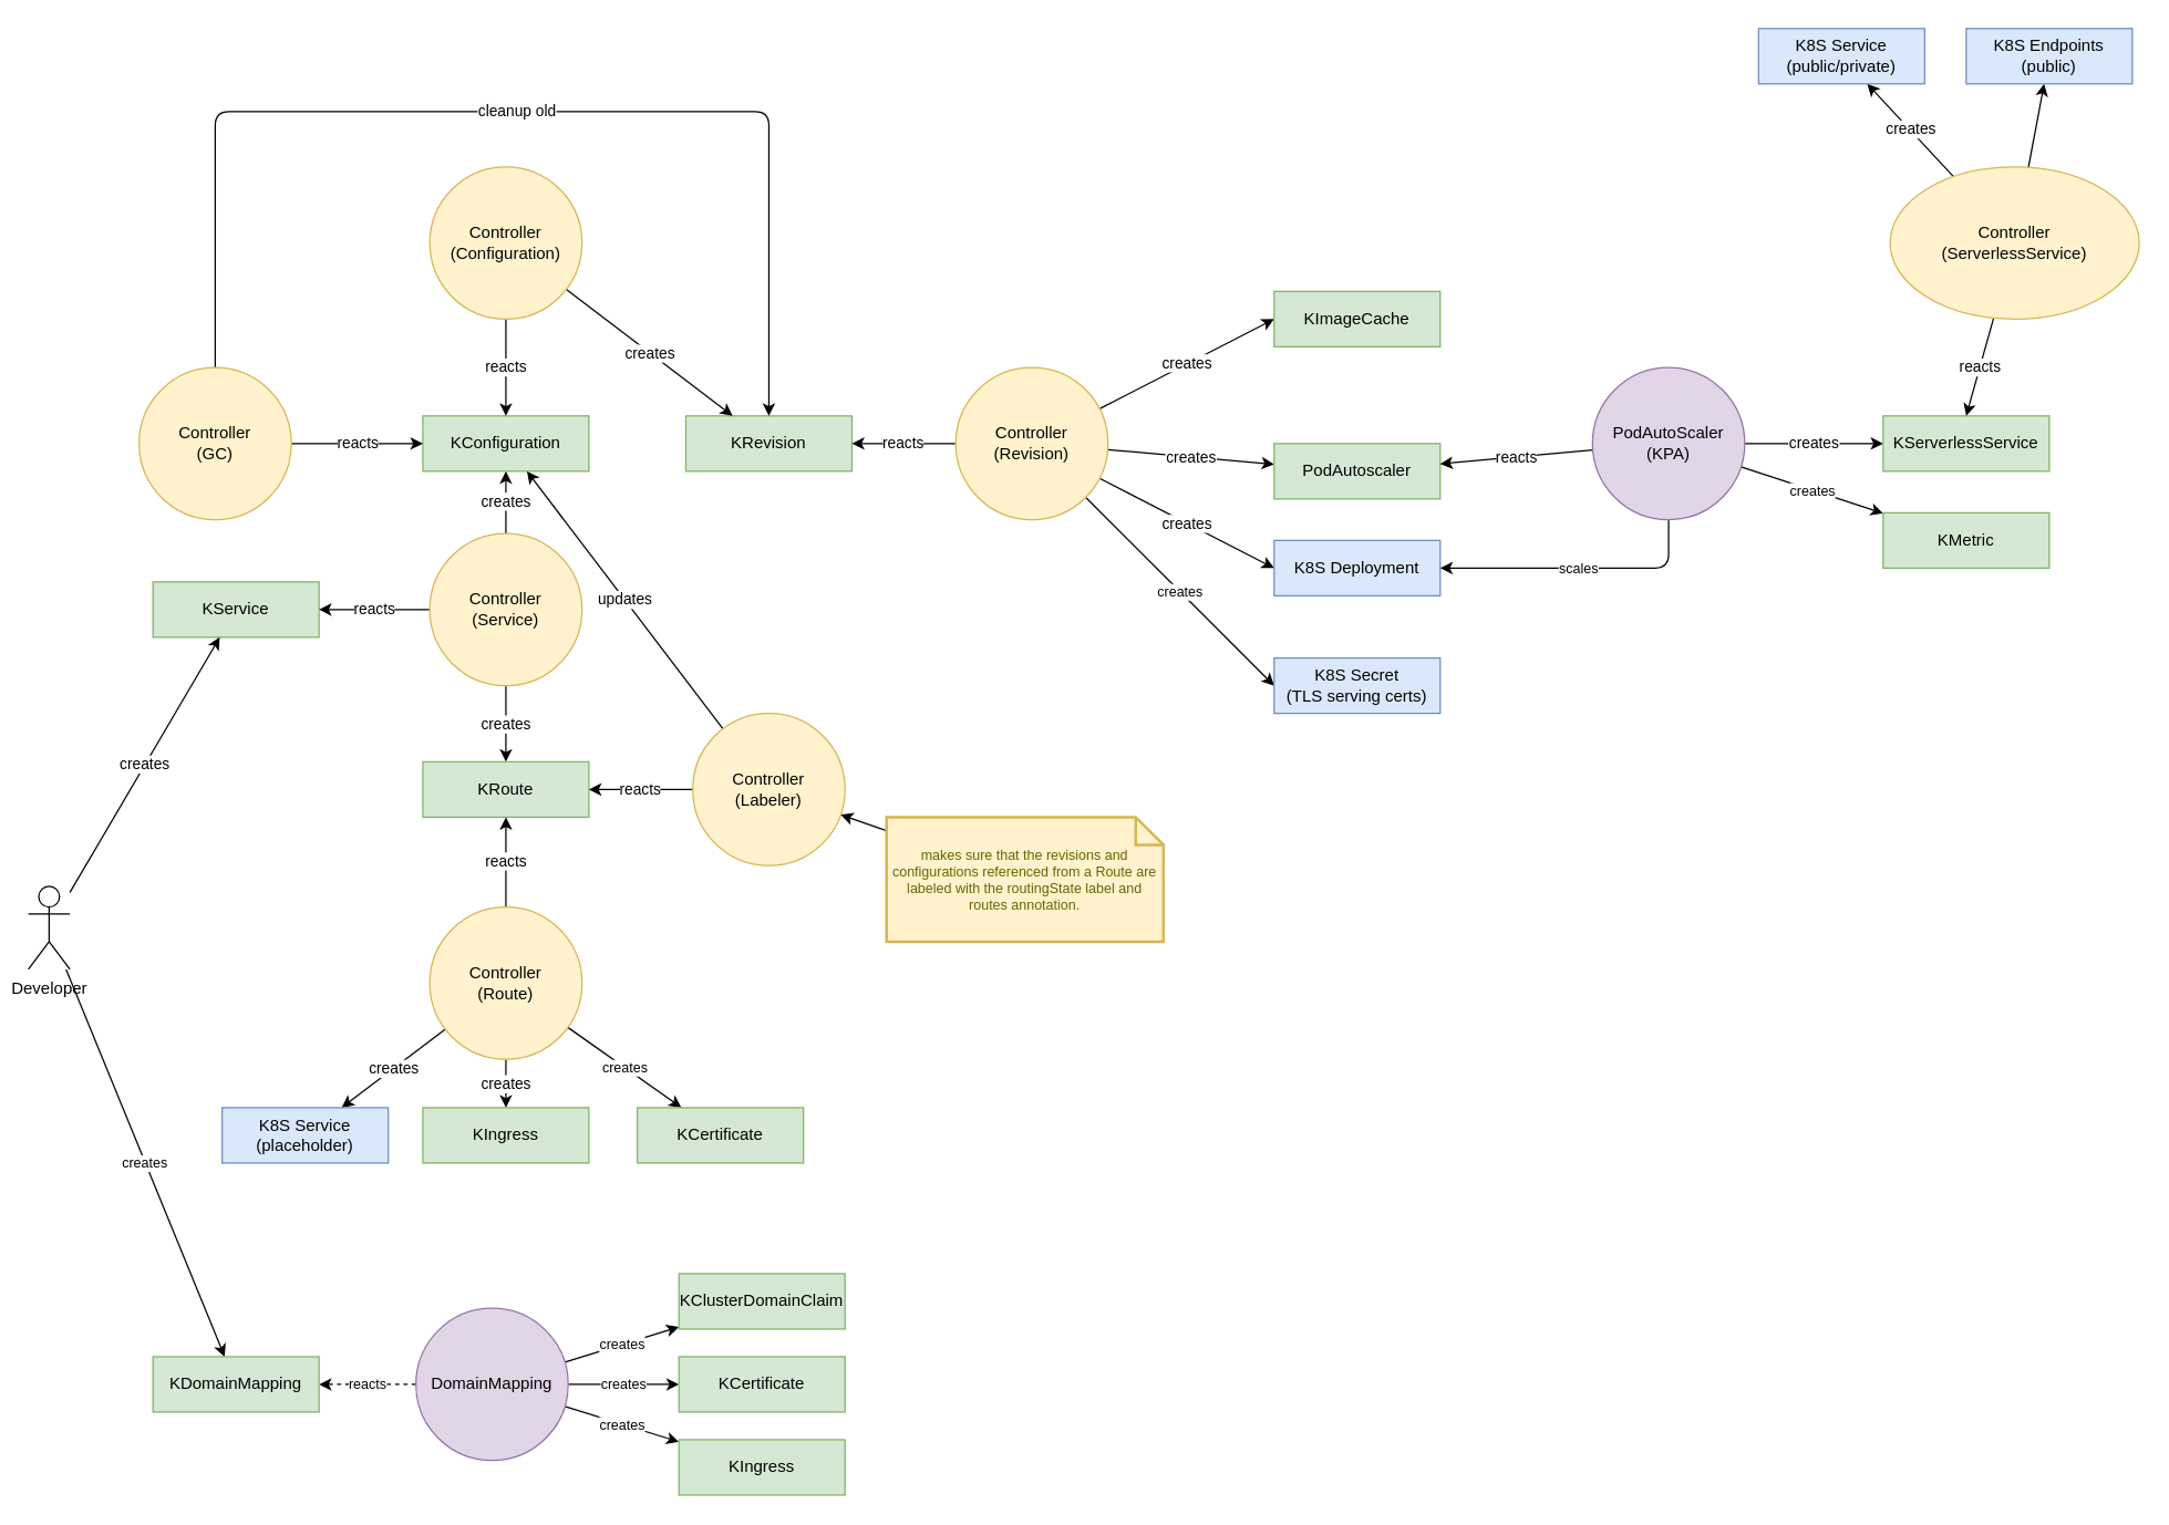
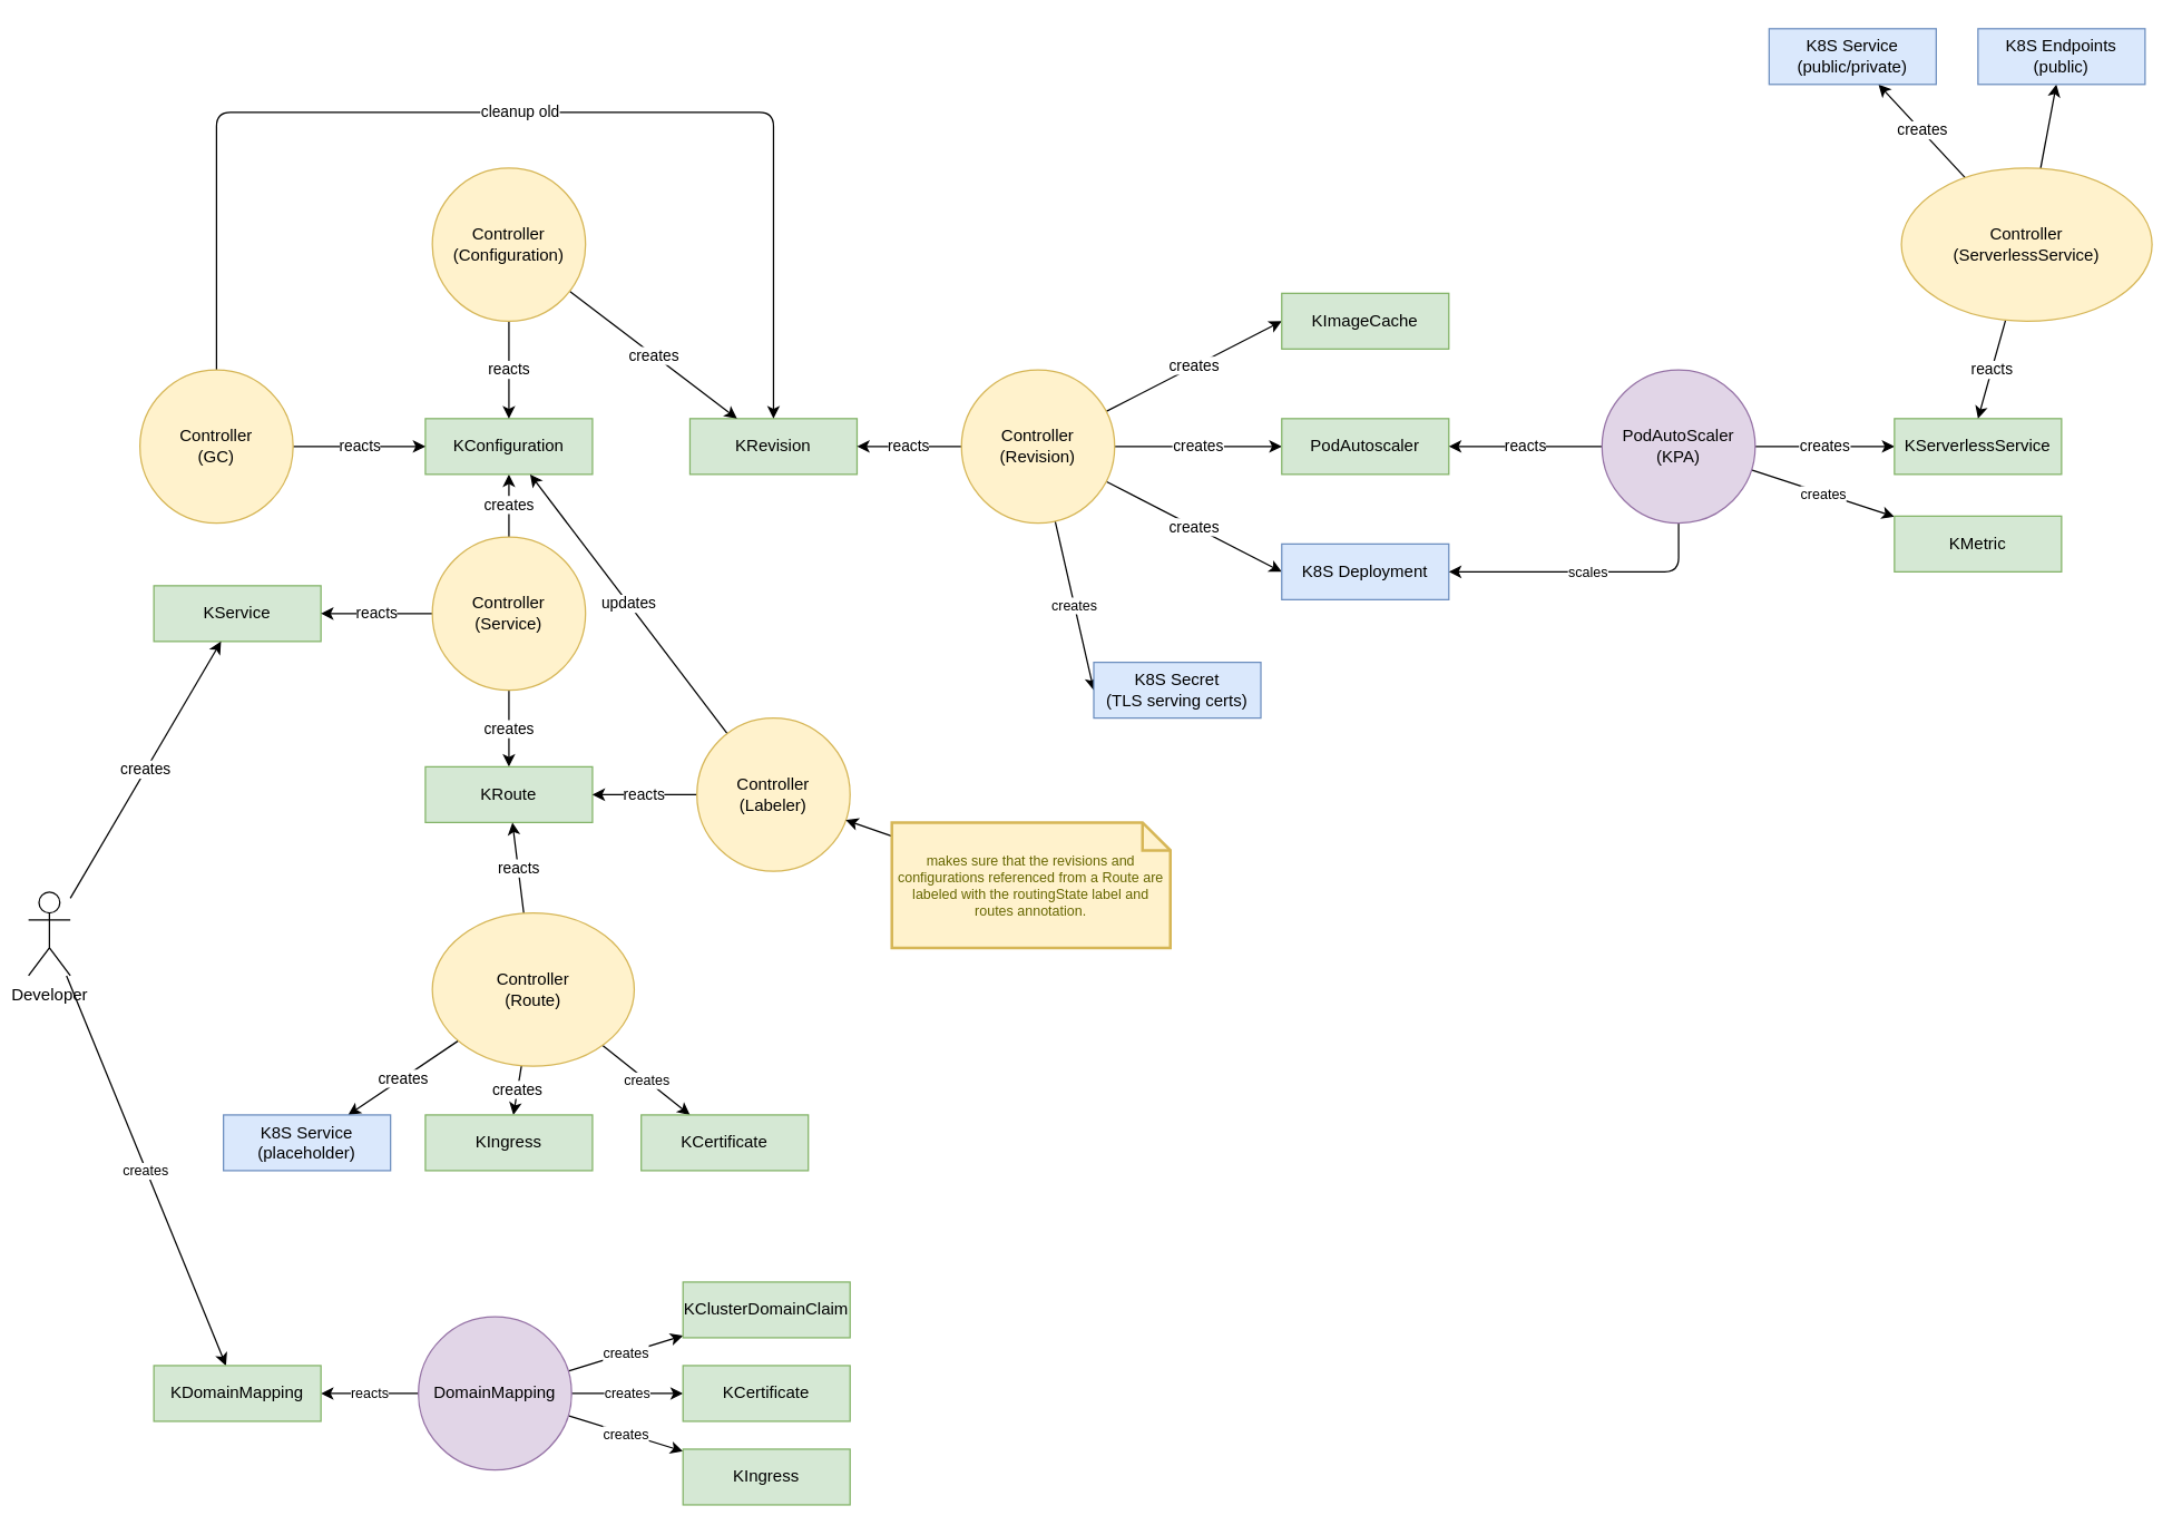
- <mxCell id="33" value="PodAutoscaler" style="rounded=0;whiteSpace=wrap;html=1;fillColor=#d5e8d4;strokeColor=#82b366;" vertex="1" parent="1"><mxGeometry x="920" y="320" width="120" height="40" as="geometry" /></mxCell>
+ <mxCell id="33" value="PodAutoscaler" style="rounded=0;whiteSpace=wrap;html=1;fillColor=#d5e8d4;strokeColor=#82b366;" vertex="1" parent="1"><mxGeometry x="920" y="300" width="120" height="40" as="geometry" /></mxCell>
- <mxCell id="51" value="K8S Secret&lt;br&gt;(TLS serving certs)" style="rounded=0;whiteSpace=wrap;html=1;fillColor=#dae8fc;strokeColor=#6c8ebf;" vertex="1" parent="1"><mxGeometry x="920" y="475" width="120" height="40" as="geometry" /></mxCell>
+ <mxCell id="51" value="K8S Secret&lt;br&gt;(TLS serving certs)" style="rounded=0;whiteSpace=wrap;html=1;fillColor=#dae8fc;strokeColor=#6c8ebf;" vertex="1" parent="1"><mxGeometry x="785" y="475" width="120" height="40" as="geometry" /></mxCell>
- <mxCell id="16" value="Controller&lt;br&gt;(Route)" style="ellipse;whiteSpace=wrap;html=1;aspect=fixed;fillColor=#fff2cc;strokeColor=#d6b656;" vertex="1" parent="1"><mxGeometry x="310" y="655" width="110" height="110" as="geometry" /></mxCell>
+ <mxCell id="16" value="Controller&lt;br&gt;(Route)" style="ellipse;whiteSpace=wrap;html=1;aspect=fixed;fillColor=#fff2cc;strokeColor=#d6b656;" vertex="1" parent="1"><mxGeometry x="310" y="655" width="145" height="110" as="geometry" /></mxCell>
- <mxCell id="55" value="reacts" style="edgeStyle=none;html=1;fontSize=10;dashed=1;" edge="1" parent="1" source="59" target="60"><mxGeometry relative="1" as="geometry" /></mxCell>
+ <mxCell id="55" value="reacts" style="edgeStyle=none;html=1;fontSize=10;" edge="1" parent="1" source="59" target="60"><mxGeometry relative="1" as="geometry" /></mxCell>
